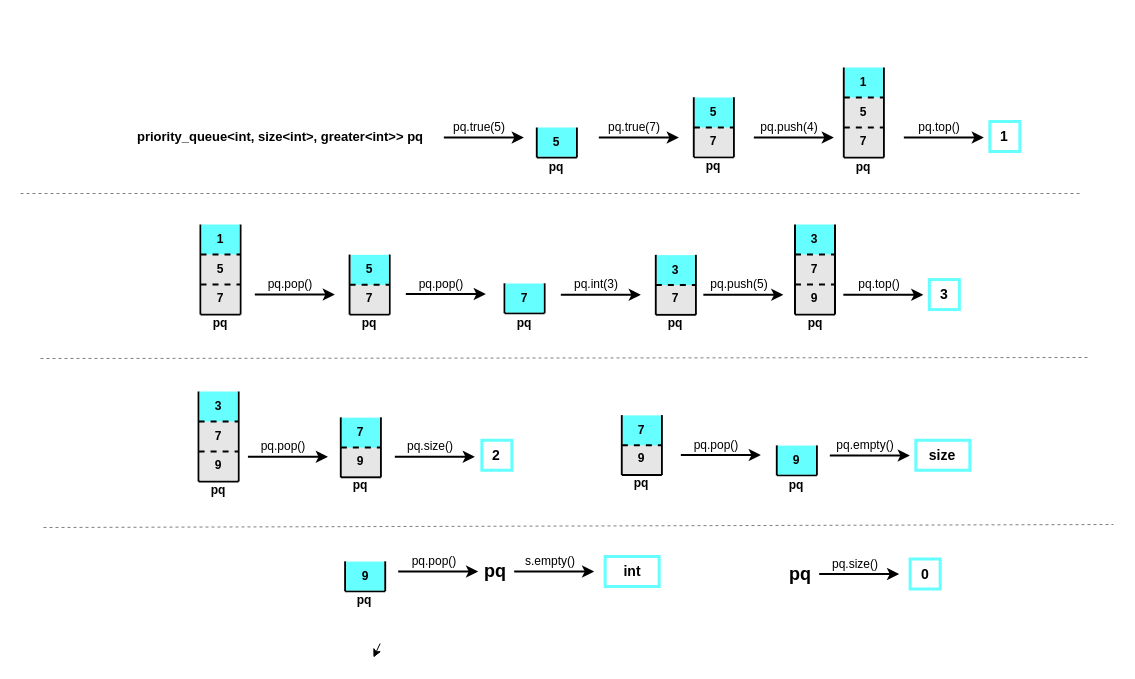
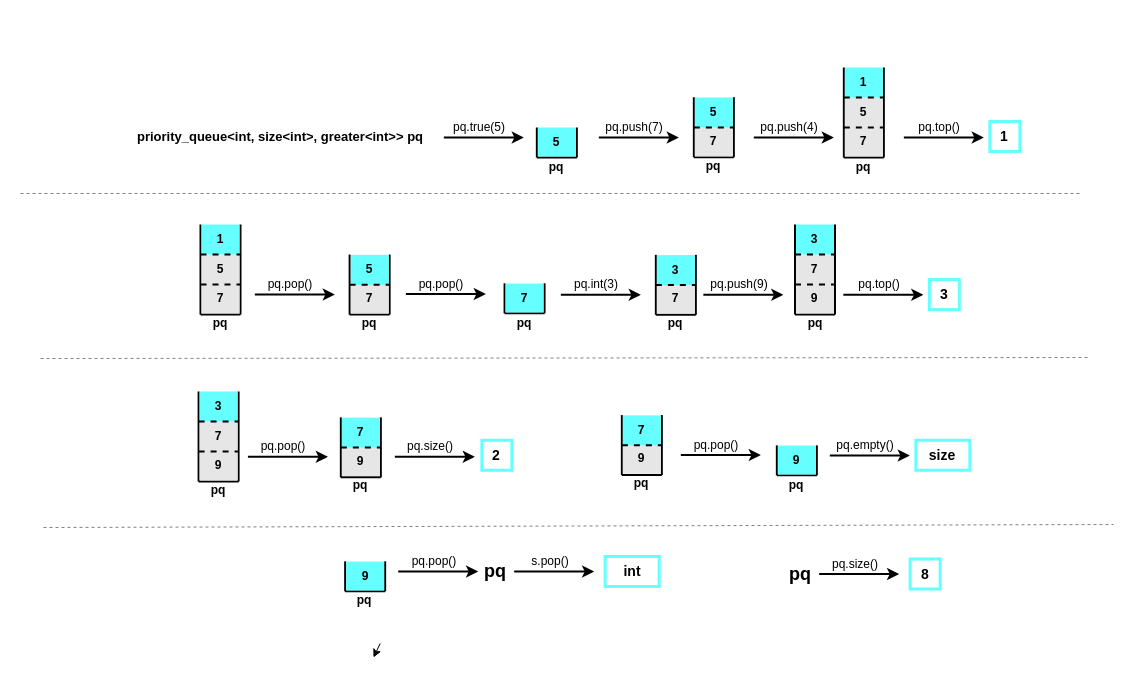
- <mxCell id="8" value="pq.true(7)" style="text;html=1;strokeColor=none;fillColor=none;align=center;verticalAlign=middle;whiteSpace=wrap;rounded=0;fontColor=#000000;" vertex="1" parent="1"><mxGeometry x="604.34" y="117" width="60" height="20" as="geometry" /></mxCell>
+ <mxCell id="8" value="pq.push(7)" style="text;html=1;strokeColor=none;fillColor=none;align=center;verticalAlign=middle;whiteSpace=wrap;rounded=0;fontColor=#000000;" vertex="1" parent="1"><mxGeometry x="604.34" y="117" width="60" height="20" as="geometry" /></mxCell>
- <mxCell id="119" value="pq.push(5)" style="text;html=1;strokeColor=none;fillColor=none;align=center;verticalAlign=middle;whiteSpace=wrap;rounded=0;fontColor=#000000;" vertex="1" parent="1"><mxGeometry x="708.85" y="274.34" width="60" height="20" as="geometry" /></mxCell>
+ <mxCell id="119" value="pq.push(9)" style="text;html=1;strokeColor=none;fillColor=none;align=center;verticalAlign=middle;whiteSpace=wrap;rounded=0;fontColor=#000000;" vertex="1" parent="1"><mxGeometry x="708.85" y="274.34" width="60" height="20" as="geometry" /></mxCell>
- <mxCell id="95" value="s.empty()" style="text;html=1;strokeColor=none;fillColor=none;align=center;verticalAlign=middle;whiteSpace=wrap;rounded=0;fontColor=#000000;" vertex="1" parent="1"><mxGeometry x="519.66" y="551" width="60" height="20" as="geometry" /></mxCell>
+ <mxCell id="95" value="s.pop()" style="text;html=1;strokeColor=none;fillColor=none;align=center;verticalAlign=middle;whiteSpace=wrap;rounded=0;fontColor=#000000;" vertex="1" parent="1"><mxGeometry x="519.66" y="551" width="60" height="20" as="geometry" /></mxCell>
- <mxCell id="100" value="0" style="text;html=1;strokeColor=#66FFFF;fillColor=none;align=center;verticalAlign=middle;whiteSpace=wrap;rounded=0;fontColor=#000000;fontStyle=1;fontSize=14;labelBorderColor=none;strokeWidth=3;" vertex="1" parent="1"><mxGeometry x="909.66" y="558.5" width="30" height="30" as="geometry" /></mxCell>
+ <mxCell id="100" value="8" style="text;html=1;strokeColor=#66FFFF;fillColor=none;align=center;verticalAlign=middle;whiteSpace=wrap;rounded=0;fontColor=#000000;fontStyle=1;fontSize=14;labelBorderColor=none;strokeWidth=3;" vertex="1" parent="1"><mxGeometry x="909.66" y="558.5" width="30" height="30" as="geometry" /></mxCell>
